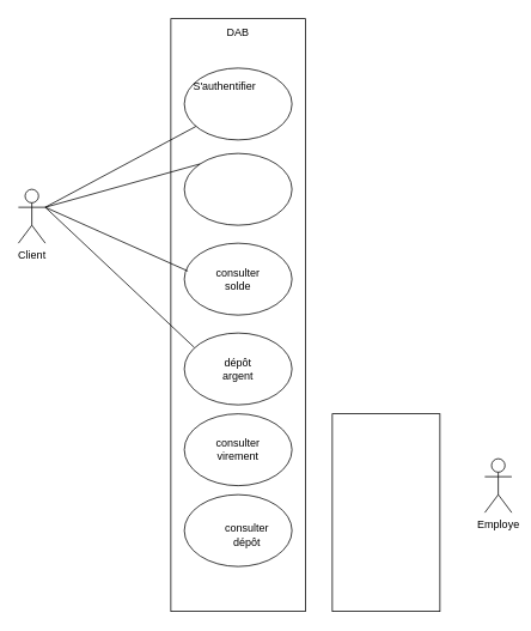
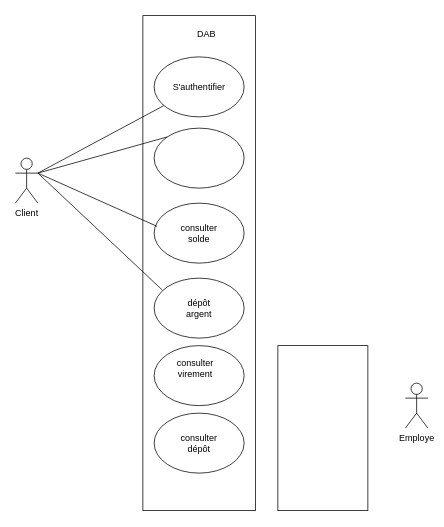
- <mxCell id="9" value="DAB" style="text;html=1;align=center;verticalAlign=middle;whiteSpace=wrap;rounded=0;" parent="1" vertex="1"><mxGeometry x="235" y="20" width="60" height="30" as="geometry" /></mxCell>
+ <mxCell id="9" value="DAB" style="text;html=1;align=center;verticalAlign=middle;whiteSpace=wrap;rounded=0;" parent="1" vertex="1"><mxGeometry x="245" y="30" width="60" height="30" as="geometry" /></mxCell>
- <mxCell id="11" value="S'authentifier" style="text;html=1;align=center;verticalAlign=middle;whiteSpace=wrap;rounded=0;" parent="1" vertex="1"><mxGeometry x="220" y="80" width="60" height="30" as="geometry" /></mxCell>
+ <mxCell id="11" value="S'authentifier" style="text;html=1;align=center;verticalAlign=middle;whiteSpace=wrap;rounded=0;" parent="1" vertex="1"><mxGeometry x="235" y="100" width="60" height="30" as="geometry" /></mxCell>
- <mxCell id="18" value="consulter virement" style="text;html=1;align=center;verticalAlign=middle;whiteSpace=wrap;rounded=0;" vertex="1" parent="1"><mxGeometry x="235" y="485" width="60" height="30" as="geometry" /></mxCell>
+ <mxCell id="18" value="consulter virement" style="text;html=1;align=center;verticalAlign=middle;whiteSpace=wrap;rounded=0;" vertex="1" parent="1"><mxGeometry x="230" y="475" width="60" height="30" as="geometry" /></mxCell>
- <mxCell id="20" value="consulter dépôt" style="text;html=1;align=center;verticalAlign=middle;whiteSpace=wrap;rounded=0;" vertex="1" parent="1"><mxGeometry x="245" y="580" width="60" height="30" as="geometry" /></mxCell>
+ <mxCell id="20" value="consulter dépôt" style="text;html=1;align=center;verticalAlign=middle;whiteSpace=wrap;rounded=0;" vertex="1" parent="1"><mxGeometry x="235" y="575" width="60" height="30" as="geometry" /></mxCell>
